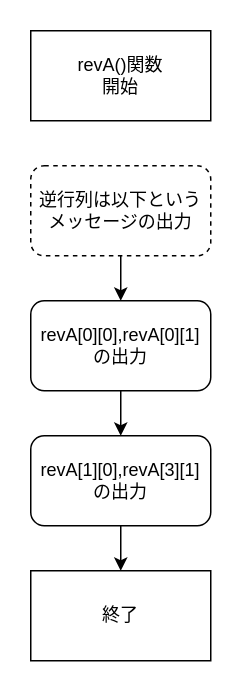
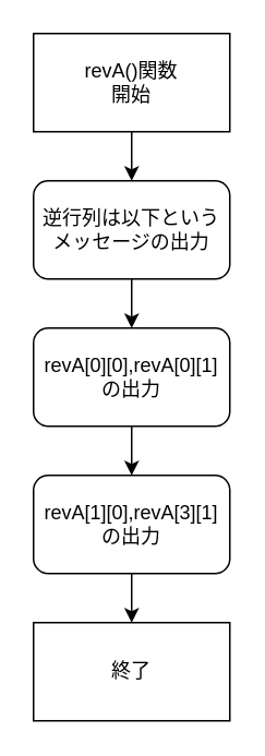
+ <mxCell id="2" style="edgeStyle=orthogonalEdgeStyle;rounded=0;orthogonalLoop=1;jettySize=auto;html=1;exitX=0.5;exitY=1;exitDx=0;exitDy=0;entryX=0.5;entryY=0;entryDx=0;entryDy=0;" edge="1" parent="1" source="3" target="6"><mxGeometry relative="1" as="geometry" /></mxCell>
- <mxCell id="6" value="逆行列は以下という&lt;div&gt;メッセージの出力&lt;/div&gt;" style="rounded=1;whiteSpace=wrap;html=1;dashed=1;" vertex="1" parent="1"><mxGeometry x="20" y="110" width="120" height="60" as="geometry" /></mxCell>
+ <mxCell id="6" value="逆行列は以下という&lt;div&gt;メッセージの出力&lt;/div&gt;" style="rounded=1;whiteSpace=wrap;html=1;" vertex="1" parent="1"><mxGeometry x="20" y="110" width="120" height="60" as="geometry" /></mxCell>
